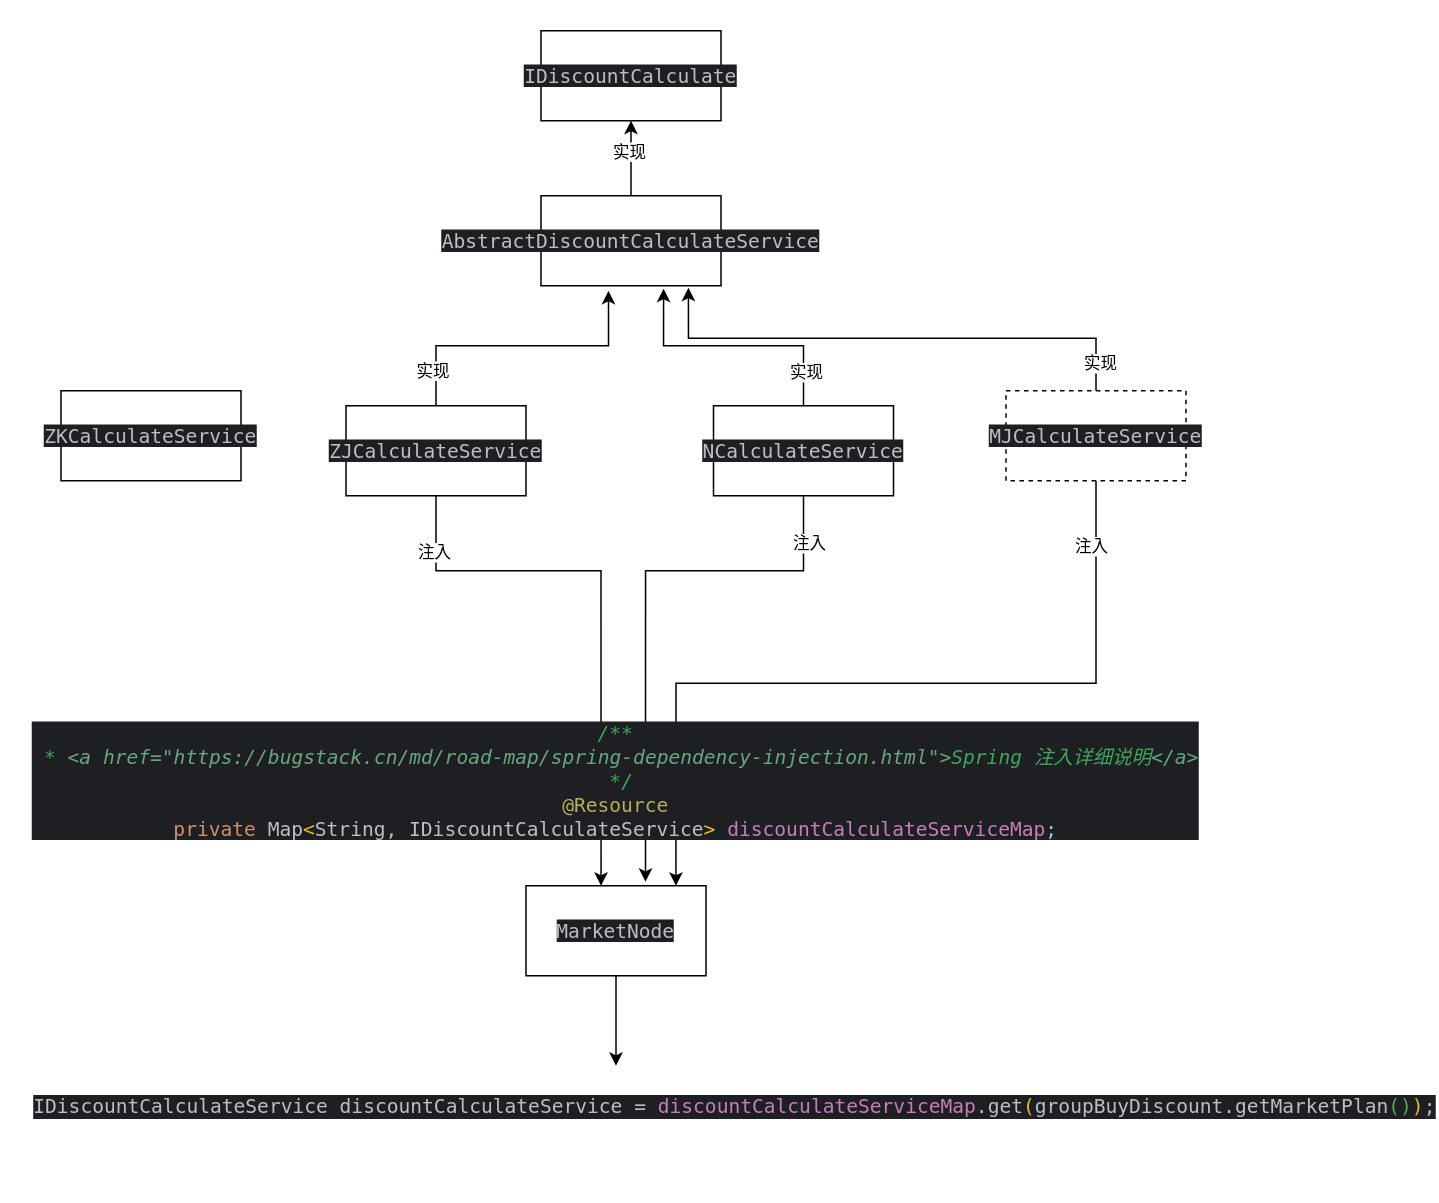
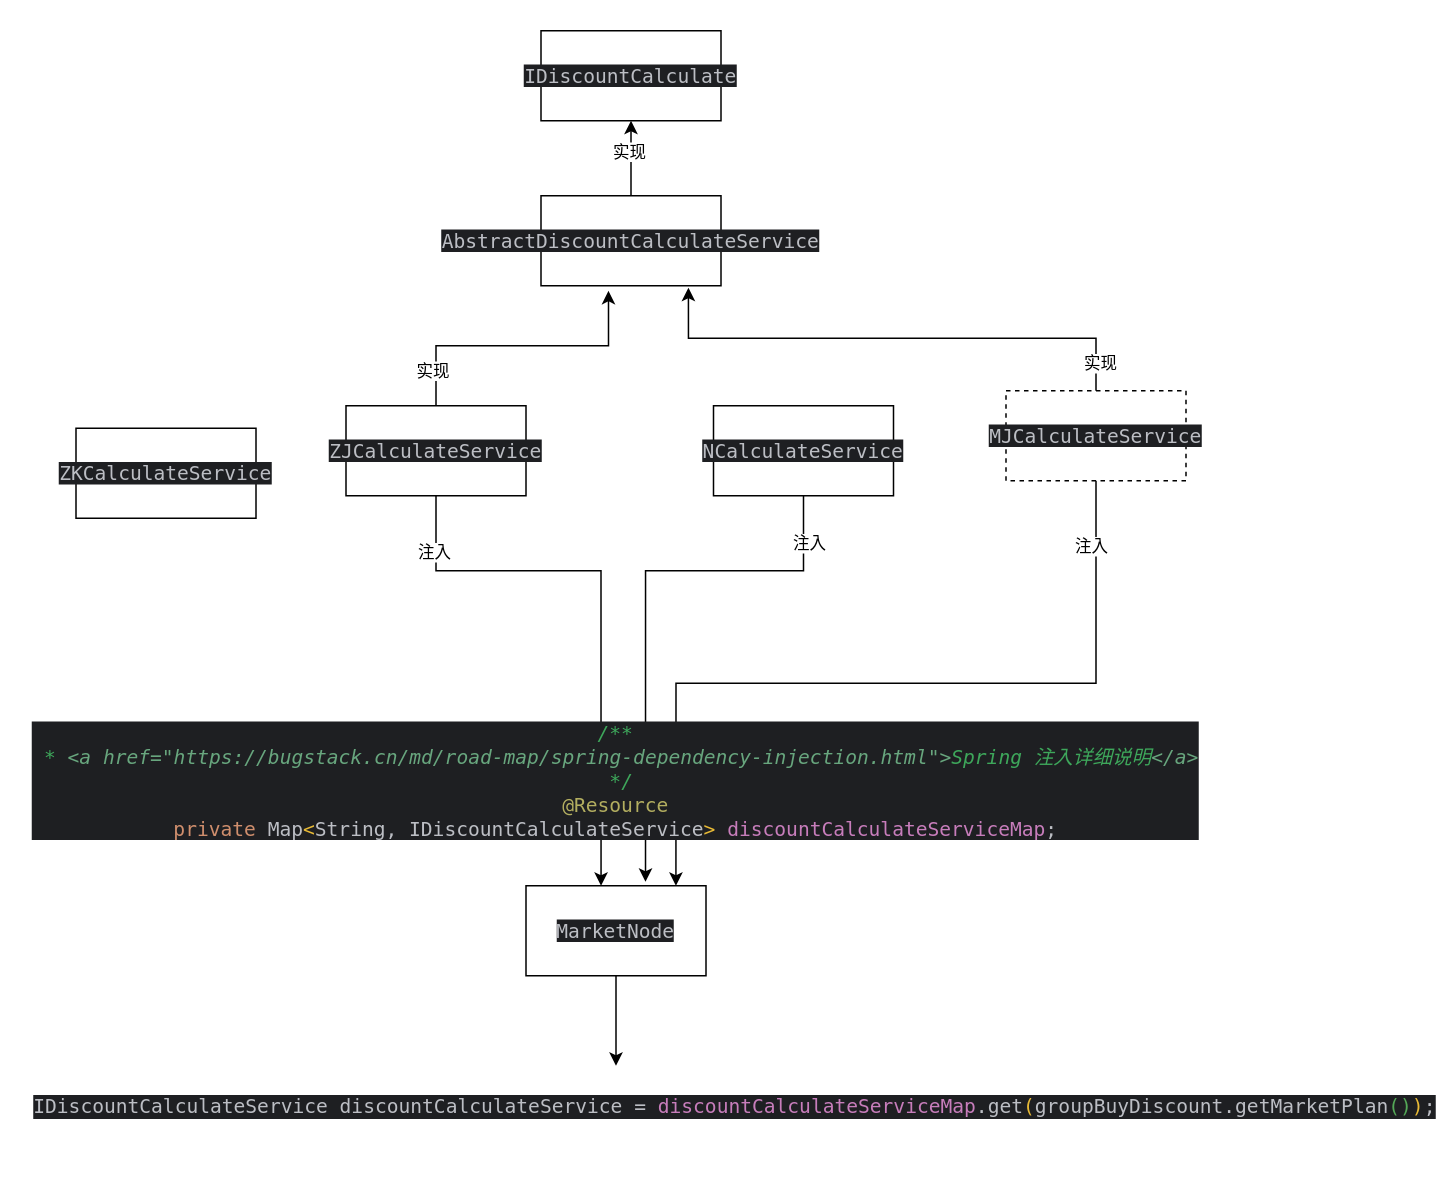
- <mxCell id="16" style="edgeStyle=orthogonalEdgeStyle;rounded=0;orthogonalLoop=1;jettySize=auto;html=1;exitX=0.5;exitY=0;exitDx=0;exitDy=0;entryX=0.681;entryY=1.033;entryDx=0;entryDy=0;entryPerimeter=0;" edge="1" parent="1" source="12" target="5"><mxGeometry relative="1" as="geometry" /></mxCell>
- <mxCell id="17" value="实现" style="edgeLabel;html=1;align=center;verticalAlign=middle;resizable=0;points=[];" vertex="1" connectable="0" parent="16"><mxGeometry x="-0.732" y="-1" relative="1" as="geometry"><mxPoint as="offset" /></mxGeometry></mxCell>
- <mxCell id="6" value="&lt;div style=&quot;background-color:#1e1f22;color:#bcbec4&quot;&gt;&lt;pre style=&quot;font-family:'JetBrains Mono',monospace;font-size:9.8pt;&quot;&gt;ZKCalculateService&lt;/pre&gt;&lt;/div&gt;" style="rounded=0;whiteSpace=wrap;html=1;" vertex="1" parent="1"><mxGeometry x="40" y="260" width="120" height="60" as="geometry" /></mxCell>
+ <mxCell id="6" value="&lt;div style=&quot;background-color:#1e1f22;color:#bcbec4&quot;&gt;&lt;pre style=&quot;font-family:'JetBrains Mono',monospace;font-size:9.8pt;&quot;&gt;ZKCalculateService&lt;/pre&gt;&lt;/div&gt;" style="rounded=0;whiteSpace=wrap;html=1;" vertex="1" parent="1"><mxGeometry x="50" y="285" width="120" height="60" as="geometry" /></mxCell>
